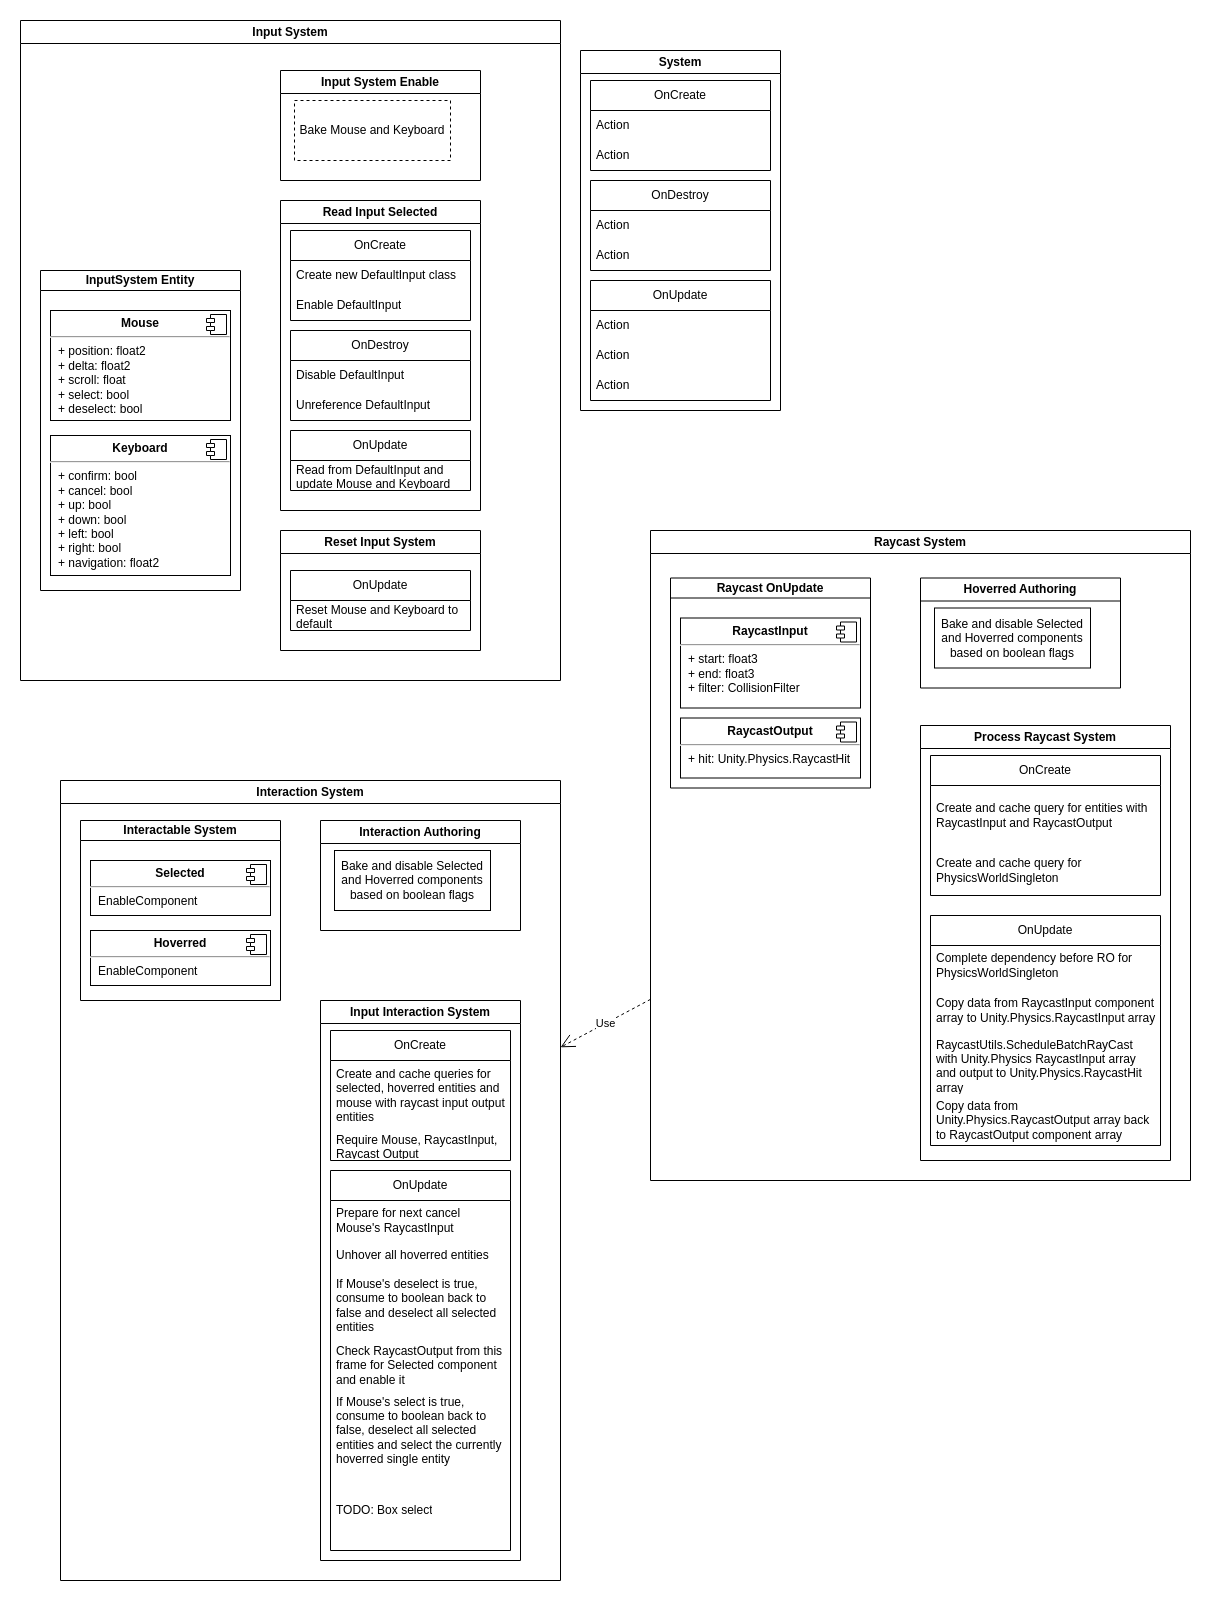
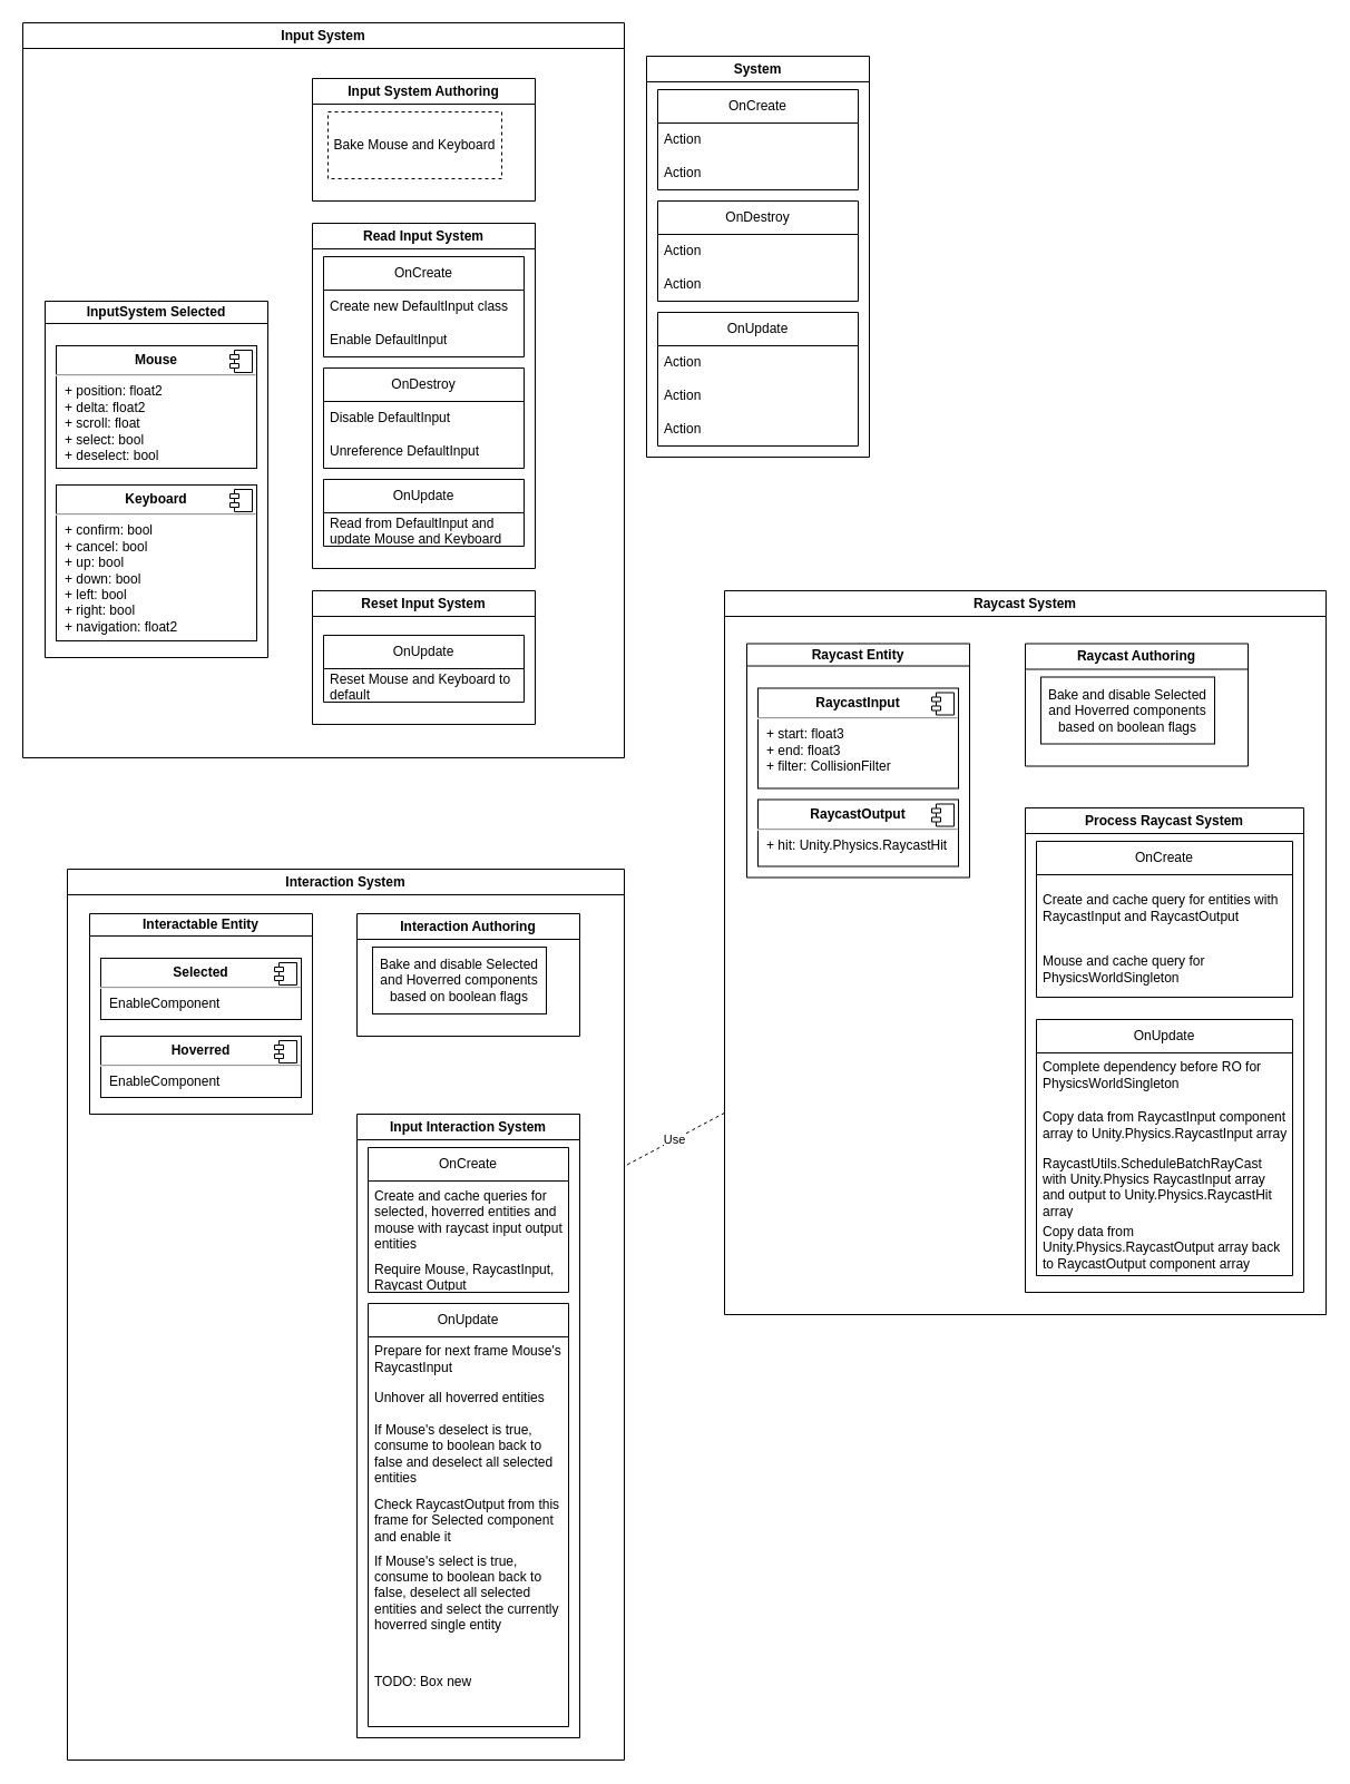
- <mxCell id="8" value="Input System Enable" style="swimlane;whiteSpace=wrap;html=1;" parent="2" vertex="1"><mxGeometry x="260" y="50" width="200" height="110" as="geometry" /></mxCell>
+ <mxCell id="8" value="Input System Authoring" style="swimlane;whiteSpace=wrap;html=1;" parent="2" vertex="1"><mxGeometry x="260" y="50" width="200" height="110" as="geometry" /></mxCell>
- <mxCell id="10" value="Read Input Selected" style="swimlane;whiteSpace=wrap;html=1;" parent="2" vertex="1"><mxGeometry x="260" y="180" width="200" height="310" as="geometry"><mxRectangle x="260" y="300" width="150" height="30" as="alternateBounds" /></mxGeometry></mxCell>
+ <mxCell id="10" value="Read Input System" style="swimlane;whiteSpace=wrap;html=1;" parent="2" vertex="1"><mxGeometry x="260" y="180" width="200" height="310" as="geometry"><mxRectangle x="260" y="300" width="150" height="30" as="alternateBounds" /></mxGeometry></mxCell>
- <mxCell id="3" value="InputSystem Entity" style="swimlane;whiteSpace=wrap;html=1;startSize=20;" parent="2" vertex="1"><mxGeometry x="20" y="250" width="200" height="320" as="geometry" /></mxCell>
+ <mxCell id="3" value="InputSystem Selected" style="swimlane;whiteSpace=wrap;html=1;startSize=20;" parent="2" vertex="1"><mxGeometry x="20" y="250" width="200" height="320" as="geometry" /></mxCell>
- <mxCell id="34" value="Raycast OnUpdate" style="swimlane;whiteSpace=wrap;html=1;startSize=20;" vertex="1" parent="33"><mxGeometry x="20" y="47.5" width="200" height="210" as="geometry" /></mxCell>
+ <mxCell id="34" value="Raycast Entity" style="swimlane;whiteSpace=wrap;html=1;startSize=20;" vertex="1" parent="33"><mxGeometry x="20" y="47.5" width="200" height="210" as="geometry" /></mxCell>
- <mxCell id="39" value="Hoverred Authoring" style="swimlane;whiteSpace=wrap;html=1;" vertex="1" parent="33"><mxGeometry x="270" y="47.5" width="200" height="110" as="geometry" /></mxCell>
+ <mxCell id="39" value="Raycast Authoring" style="swimlane;whiteSpace=wrap;html=1;" vertex="1" parent="33"><mxGeometry x="270" y="47.5" width="200" height="110" as="geometry" /></mxCell>
- <mxCell id="51" value="Interactable System" style="swimlane;whiteSpace=wrap;html=1;startSize=20;" vertex="1" parent="50"><mxGeometry x="20" y="40" width="200" height="180" as="geometry" /></mxCell>
+ <mxCell id="51" value="Interactable Entity" style="swimlane;whiteSpace=wrap;html=1;startSize=20;" vertex="1" parent="50"><mxGeometry x="20" y="40" width="200" height="180" as="geometry" /></mxCell>
- <mxCell id="44" value="Create and cache query for PhysicsWorldSingleton" style="text;strokeColor=none;fillColor=none;align=left;verticalAlign=middle;spacingLeft=4;spacingRight=4;overflow=hidden;points=[[0,0.5],[1,0.5]];portConstraint=eastwest;rotatable=0;whiteSpace=wrap;html=1;" vertex="1" parent="42"><mxGeometry y="90" width="230" height="50" as="geometry" /></mxCell>
+ <mxCell id="44" value="Mouse and cache query for PhysicsWorldSingleton" style="text;strokeColor=none;fillColor=none;align=left;verticalAlign=middle;spacingLeft=4;spacingRight=4;overflow=hidden;points=[[0,0.5],[1,0.5]];portConstraint=eastwest;rotatable=0;whiteSpace=wrap;html=1;" vertex="1" parent="42"><mxGeometry y="90" width="230" height="50" as="geometry" /></mxCell>
- <mxCell id="69" value="Use" style="endArrow=open;endSize=12;dashed=1;html=1;rounded=0;" edge="1" parent="1" source="33" target="50"><mxGeometry width="160" relative="1" as="geometry"><mxPoint x="460" y="830" as="sourcePoint" /><mxPoint x="620" y="830" as="targetPoint" /></mxGeometry></mxCell>
+ <mxCell id="69" value="Use" style="endArrow=none;endSize=12;dashed=1;html=1;rounded=0;" edge="1" parent="1" source="33" target="50"><mxGeometry width="160" relative="1" as="geometry"><mxPoint x="460" y="830" as="sourcePoint" /><mxPoint x="620" y="830" as="targetPoint" /></mxGeometry></mxCell>
- <mxCell id="63" value="Prepare for next cancel Mouse's RaycastInput" style="text;strokeColor=none;fillColor=none;align=left;verticalAlign=middle;spacingLeft=4;spacingRight=4;overflow=hidden;points=[[0,0.5],[1,0.5]];portConstraint=eastwest;rotatable=0;whiteSpace=wrap;html=1;" vertex="1" parent="62"><mxGeometry y="30" width="180" height="40" as="geometry" /></mxCell>
+ <mxCell id="63" value="Prepare for next frame Mouse's RaycastInput" style="text;strokeColor=none;fillColor=none;align=left;verticalAlign=middle;spacingLeft=4;spacingRight=4;overflow=hidden;points=[[0,0.5],[1,0.5]];portConstraint=eastwest;rotatable=0;whiteSpace=wrap;html=1;" vertex="1" parent="62"><mxGeometry y="30" width="180" height="40" as="geometry" /></mxCell>
- <mxCell id="68" value="TODO: Box select" style="text;strokeColor=none;fillColor=none;align=left;verticalAlign=middle;spacingLeft=4;spacingRight=4;overflow=hidden;points=[[0,0.5],[1,0.5]];portConstraint=eastwest;rotatable=0;whiteSpace=wrap;html=1;" vertex="1" parent="62"><mxGeometry y="300" width="180" height="80" as="geometry" /></mxCell>
+ <mxCell id="68" value="TODO: Box new" style="text;strokeColor=none;fillColor=none;align=left;verticalAlign=middle;spacingLeft=4;spacingRight=4;overflow=hidden;points=[[0,0.5],[1,0.5]];portConstraint=eastwest;rotatable=0;whiteSpace=wrap;html=1;" vertex="1" parent="62"><mxGeometry y="300" width="180" height="80" as="geometry" /></mxCell>
